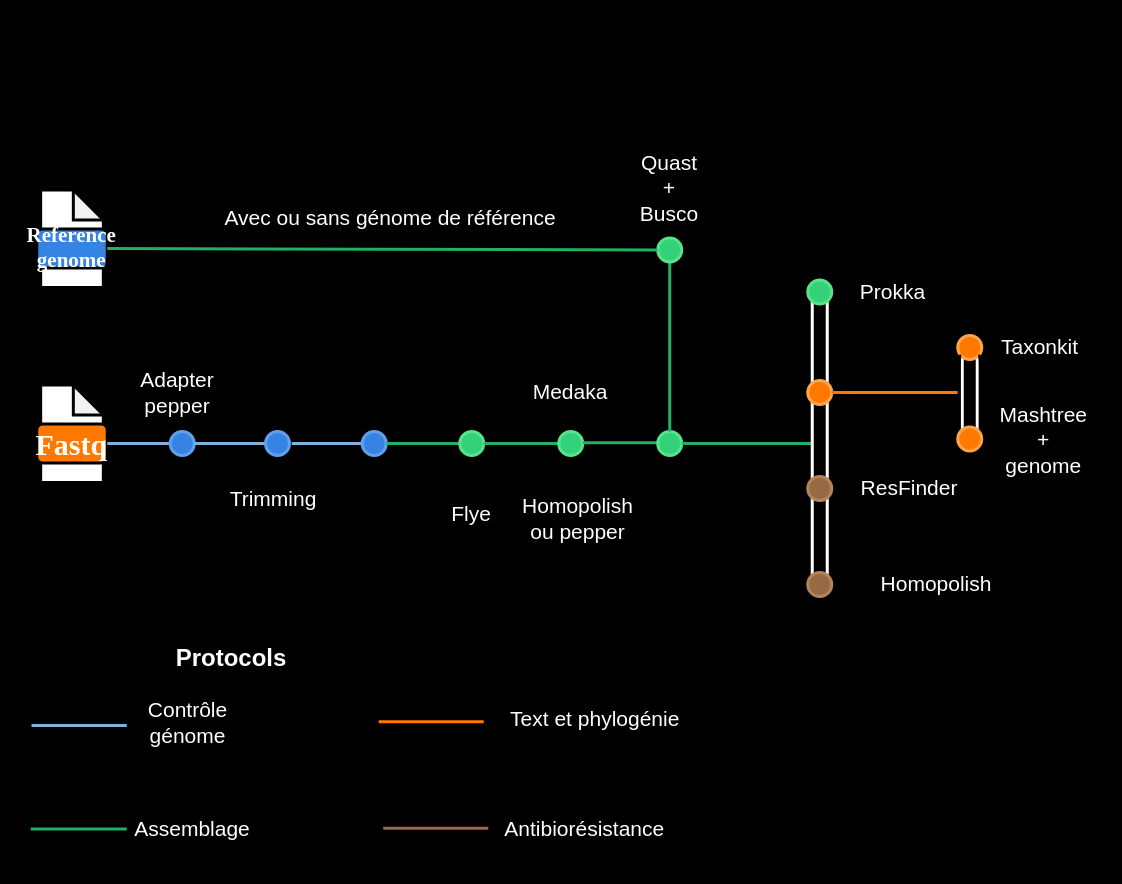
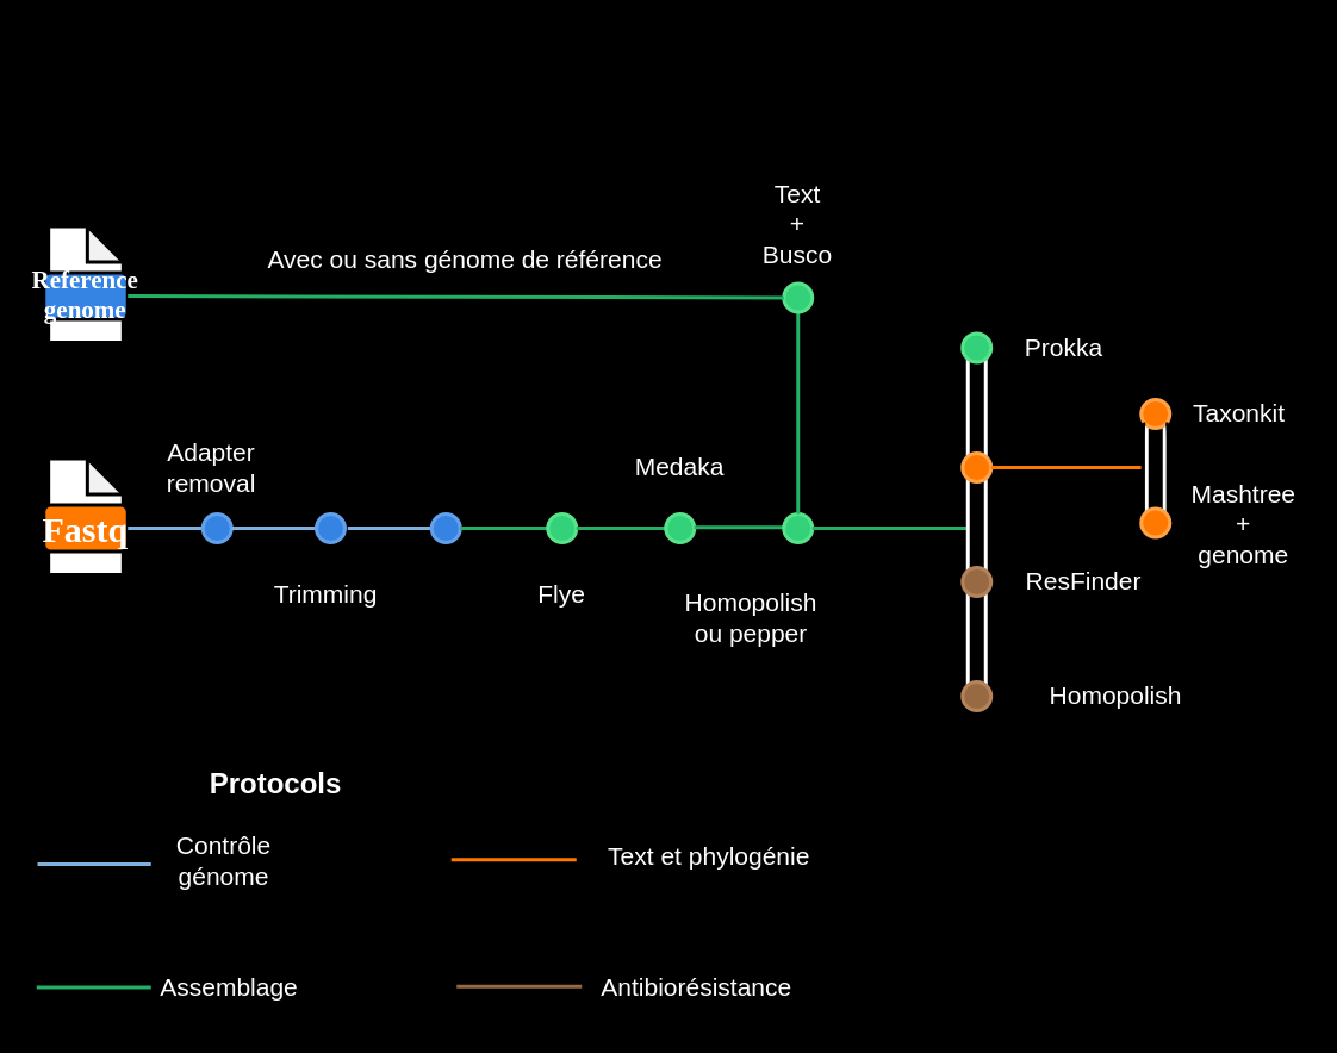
- <mxCell id="33" value="&lt;font style=&quot;font-size: 14px;&quot; color=&quot;#ffffff&quot;&gt;Quast &lt;br&gt;+ &lt;br&gt;Busco&lt;br&gt;&lt;/font&gt;" style="text;strokeColor=none;align=center;fillColor=none;html=1;verticalAlign=middle;whiteSpace=wrap;rounded=0;" vertex="1" parent="1"><mxGeometry x="416" y="110" width="60" height="30" as="geometry" /></mxCell>
+ <mxCell id="33" value="&lt;font style=&quot;font-size: 14px;&quot; color=&quot;#ffffff&quot;&gt;Text &lt;br&gt;+ &lt;br&gt;Busco&lt;br&gt;&lt;/font&gt;" style="text;strokeColor=none;align=center;fillColor=none;html=1;verticalAlign=middle;whiteSpace=wrap;rounded=0;" vertex="1" parent="1"><mxGeometry x="416" y="110" width="60" height="30" as="geometry" /></mxCell>
- <mxCell id="8" value="&lt;font style=&quot;font-size: 14px;&quot; color=&quot;#ffffff&quot;&gt;Adapter pepper&lt;/font&gt;" style="text;strokeColor=none;align=center;fillColor=none;html=1;verticalAlign=middle;whiteSpace=wrap;rounded=0;" parent="1" vertex="1"><mxGeometry x="87.5" y="246" width="60" height="30" as="geometry" /></mxCell>
+ <mxCell id="8" value="&lt;font style=&quot;font-size: 14px;&quot; color=&quot;#ffffff&quot;&gt;Adapter removal&lt;/font&gt;" style="text;strokeColor=none;align=center;fillColor=none;html=1;verticalAlign=middle;whiteSpace=wrap;rounded=0;" parent="1" vertex="1"><mxGeometry x="87.5" y="246" width="60" height="30" as="geometry" /></mxCell>
- <mxCell id="20" value="&lt;font style=&quot;font-size: 14px;&quot; color=&quot;#ffffff&quot;&gt;Flye&lt;/font&gt;" style="text;strokeColor=none;align=center;fillColor=none;html=1;verticalAlign=middle;whiteSpace=wrap;rounded=0;" parent="1" vertex="1"><mxGeometry x="284" y="327" width="60" height="30" as="geometry" /></mxCell>
+ <mxCell id="20" value="&lt;font style=&quot;font-size: 14px;&quot; color=&quot;#ffffff&quot;&gt;Flye&lt;/font&gt;" style="text;strokeColor=none;align=center;fillColor=none;html=1;verticalAlign=middle;whiteSpace=wrap;rounded=0;" parent="1" vertex="1"><mxGeometry x="284" y="317" width="60" height="30" as="geometry" /></mxCell>
- <mxCell id="27" value="&lt;div&gt;&lt;font style=&quot;font-size: 14px;&quot; color=&quot;#ffffff&quot;&gt;Homopolish ou pepper&lt;/font&gt;&lt;/div&gt;" style="text;strokeColor=none;align=center;fillColor=none;html=1;verticalAlign=middle;whiteSpace=wrap;rounded=0;" vertex="1" parent="1"><mxGeometry x="355" y="330" width="60" height="30" as="geometry" /></mxCell>
+ <mxCell id="27" value="&lt;div&gt;&lt;font style=&quot;font-size: 14px;&quot; color=&quot;#ffffff&quot;&gt;Homopolish ou pepper&lt;/font&gt;&lt;/div&gt;" style="text;strokeColor=none;align=center;fillColor=none;html=1;verticalAlign=middle;whiteSpace=wrap;rounded=0;" vertex="1" parent="1"><mxGeometry x="390" y="330" width="60" height="30" as="geometry" /></mxCell>
